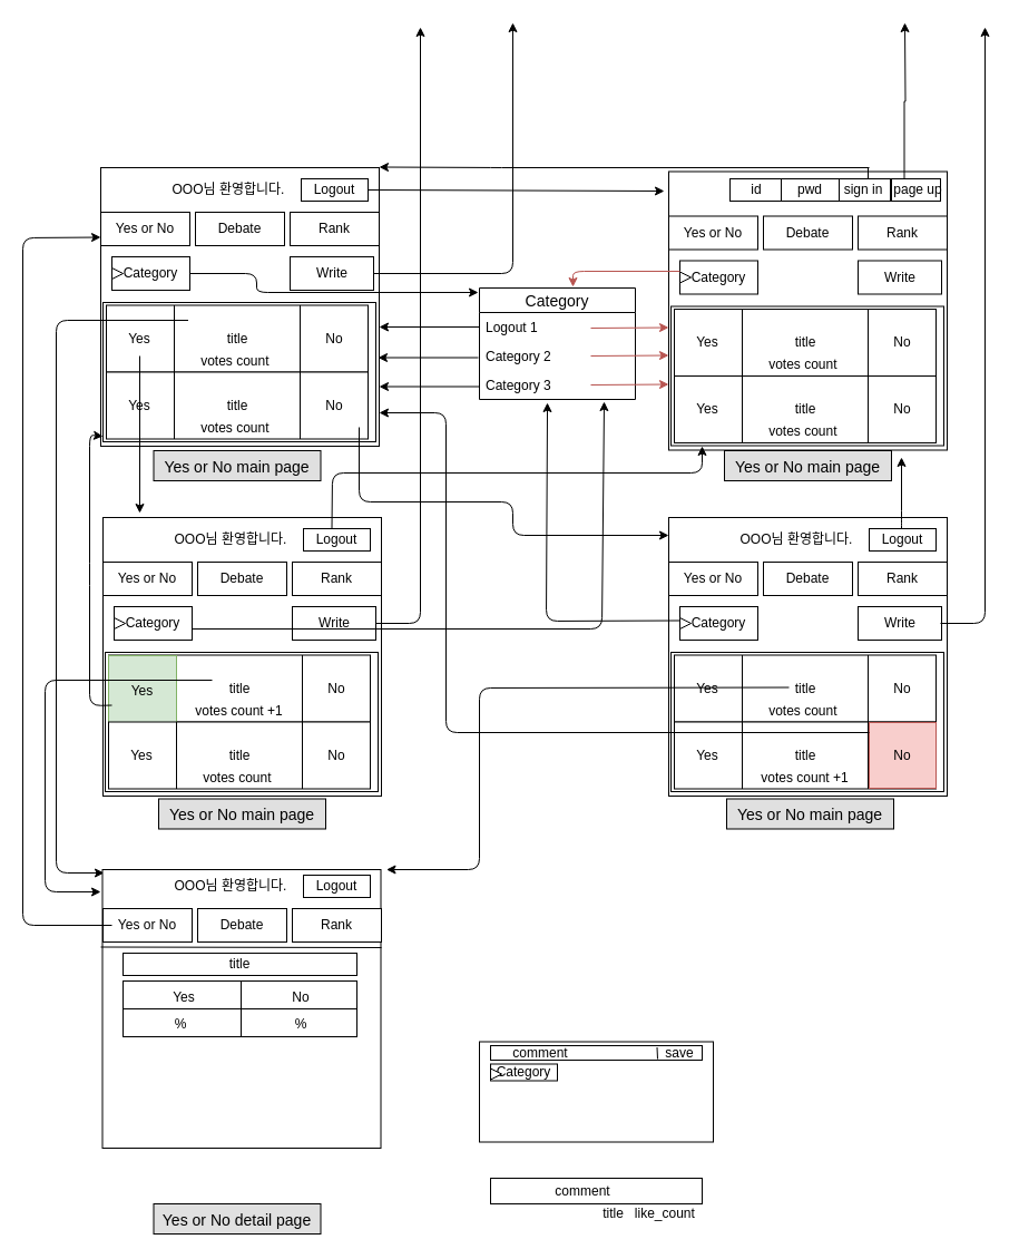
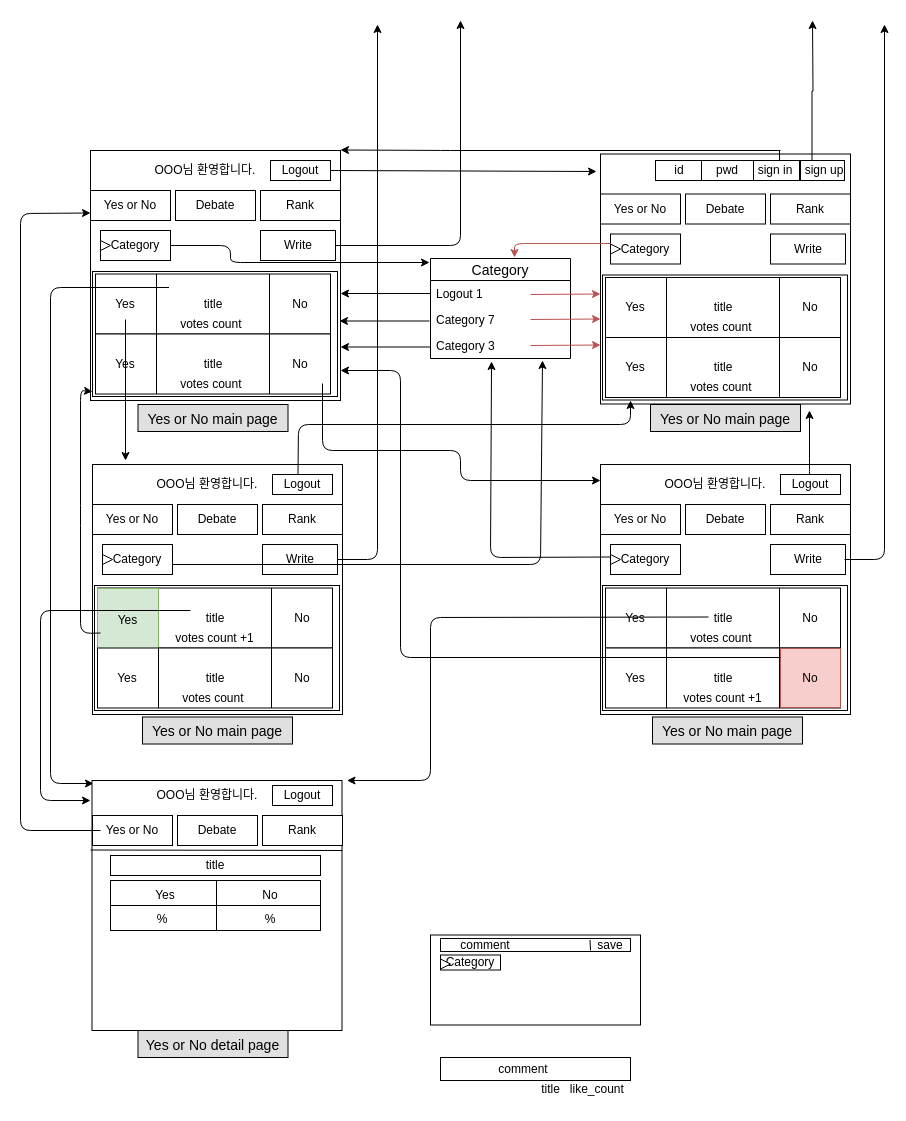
- <mxCell id="67" value="page up" style="text;html=1;strokeColor=none;fillColor=none;align=center;verticalAlign=middle;whiteSpace=wrap;rounded=0;" vertex="1" parent="1"><mxGeometry x="799" y="160" width="50" height="20" as="geometry" /></mxCell>
+ <mxCell id="67" value="sign up" style="text;html=1;strokeColor=none;fillColor=none;align=center;verticalAlign=middle;whiteSpace=wrap;rounded=0;" vertex="1" parent="1"><mxGeometry x="799" y="160" width="50" height="20" as="geometry" /></mxCell>
- <mxCell id="20" value="Category 2" style="text;strokeColor=none;fillColor=none;spacingLeft=4;spacingRight=4;overflow=hidden;rotatable=0;points=[[0,0.5],[1,0.5]];portConstraint=eastwest;fontSize=12;" vertex="1" parent="18"><mxGeometry y="48" width="140" height="26" as="geometry" /></mxCell>
+ <mxCell id="20" value="Category 7" style="text;strokeColor=none;fillColor=none;spacingLeft=4;spacingRight=4;overflow=hidden;rotatable=0;points=[[0,0.5],[1,0.5]];portConstraint=eastwest;fontSize=12;" vertex="1" parent="18"><mxGeometry y="48" width="140" height="26" as="geometry" /></mxCell>
- <mxCell id="140" value="Yes or No detail page" style="text;align=center;verticalAlign=middle;spacingLeft=4;spacingRight=4;strokeColor=#000000;fillColor=#e0e0e0;rotatable=0;points=[[0,0.5],[1,0.5]];portConstraint=eastwest;fontSize=14;" vertex="1" parent="1"><mxGeometry x="137.5" y="1080" width="150" height="27" as="geometry" /></mxCell>
+ <mxCell id="140" value="Yes or No detail page" style="text;align=center;verticalAlign=middle;spacingLeft=4;spacingRight=4;strokeColor=#000000;fillColor=#e0e0e0;rotatable=0;points=[[0,0.5],[1,0.5]];portConstraint=eastwest;fontSize=14;" vertex="1" parent="1"><mxGeometry x="137.5" y="1030" width="150" height="27" as="geometry" /></mxCell>
